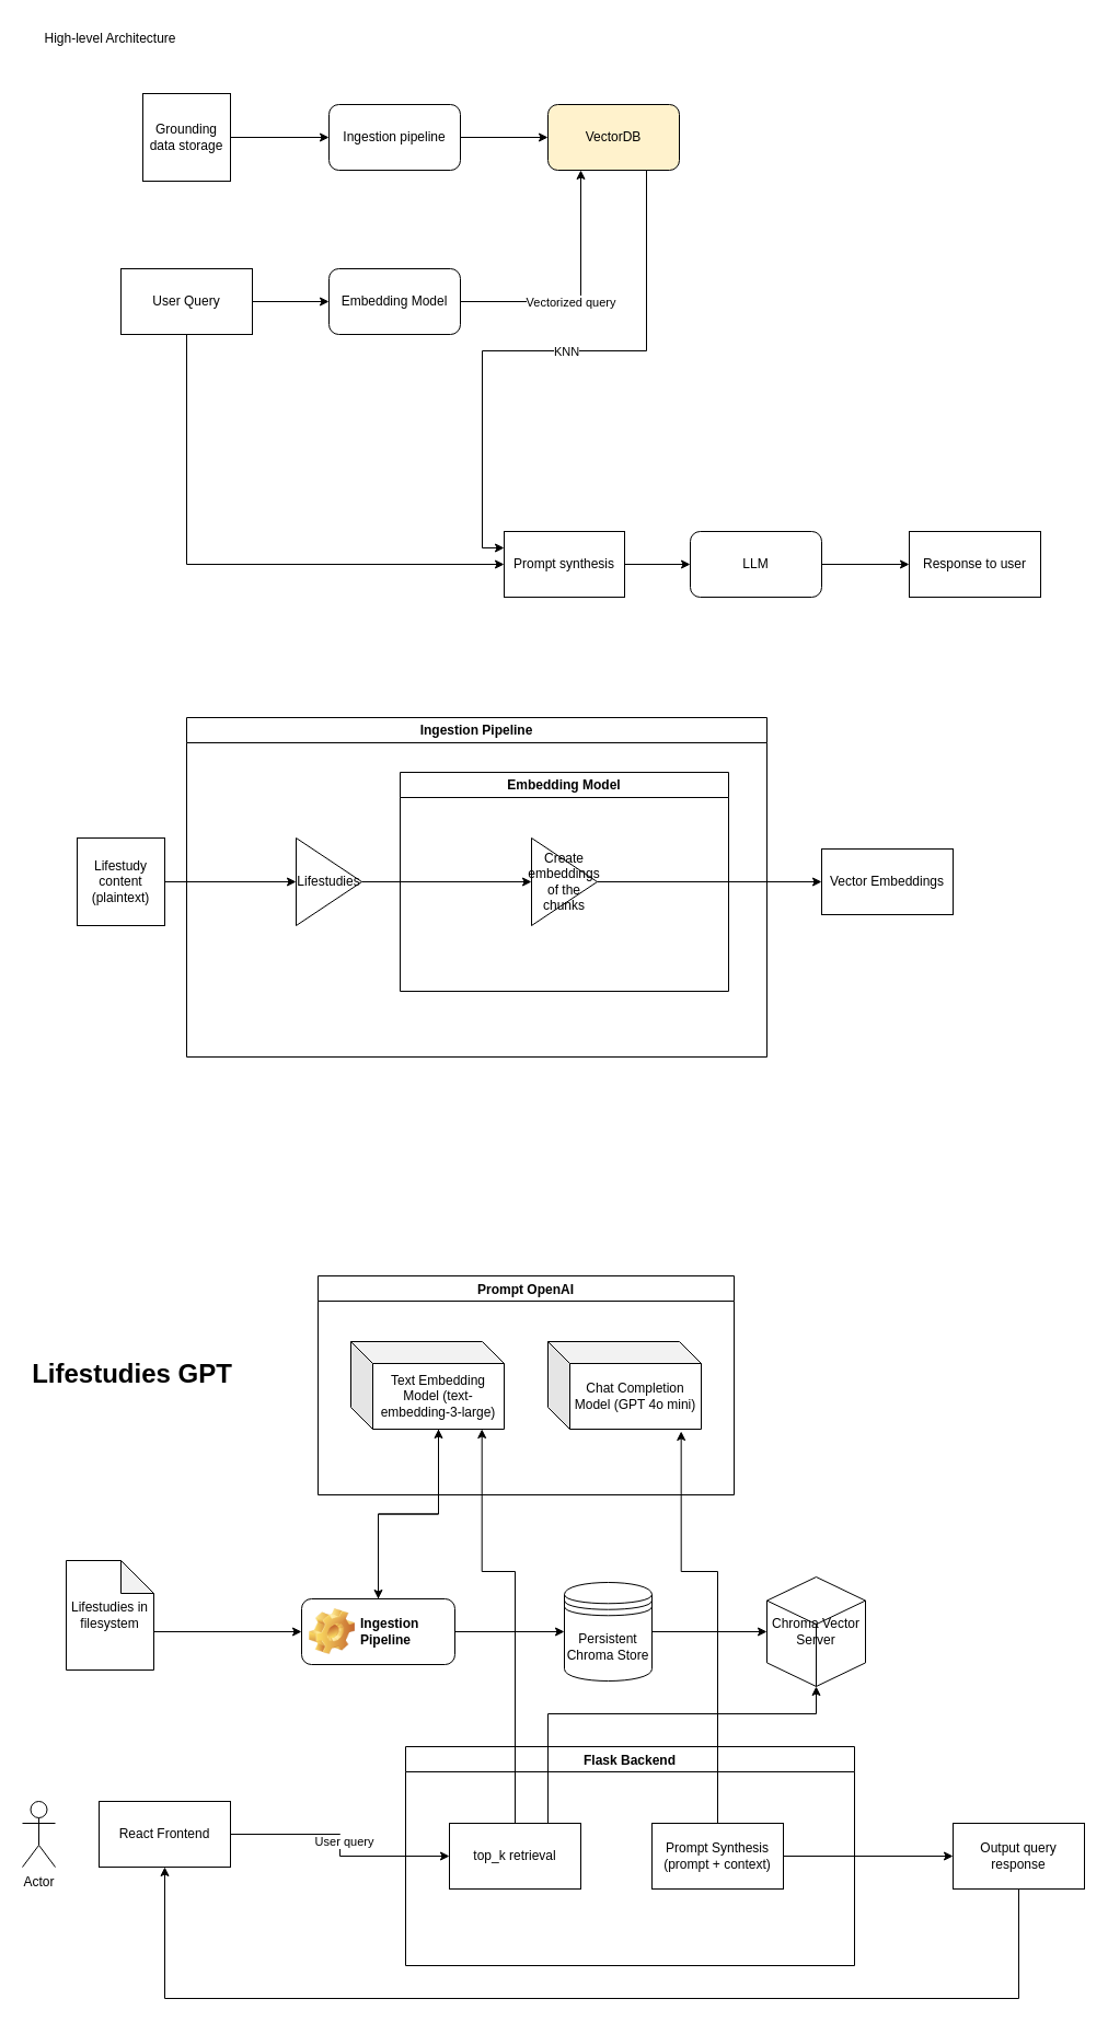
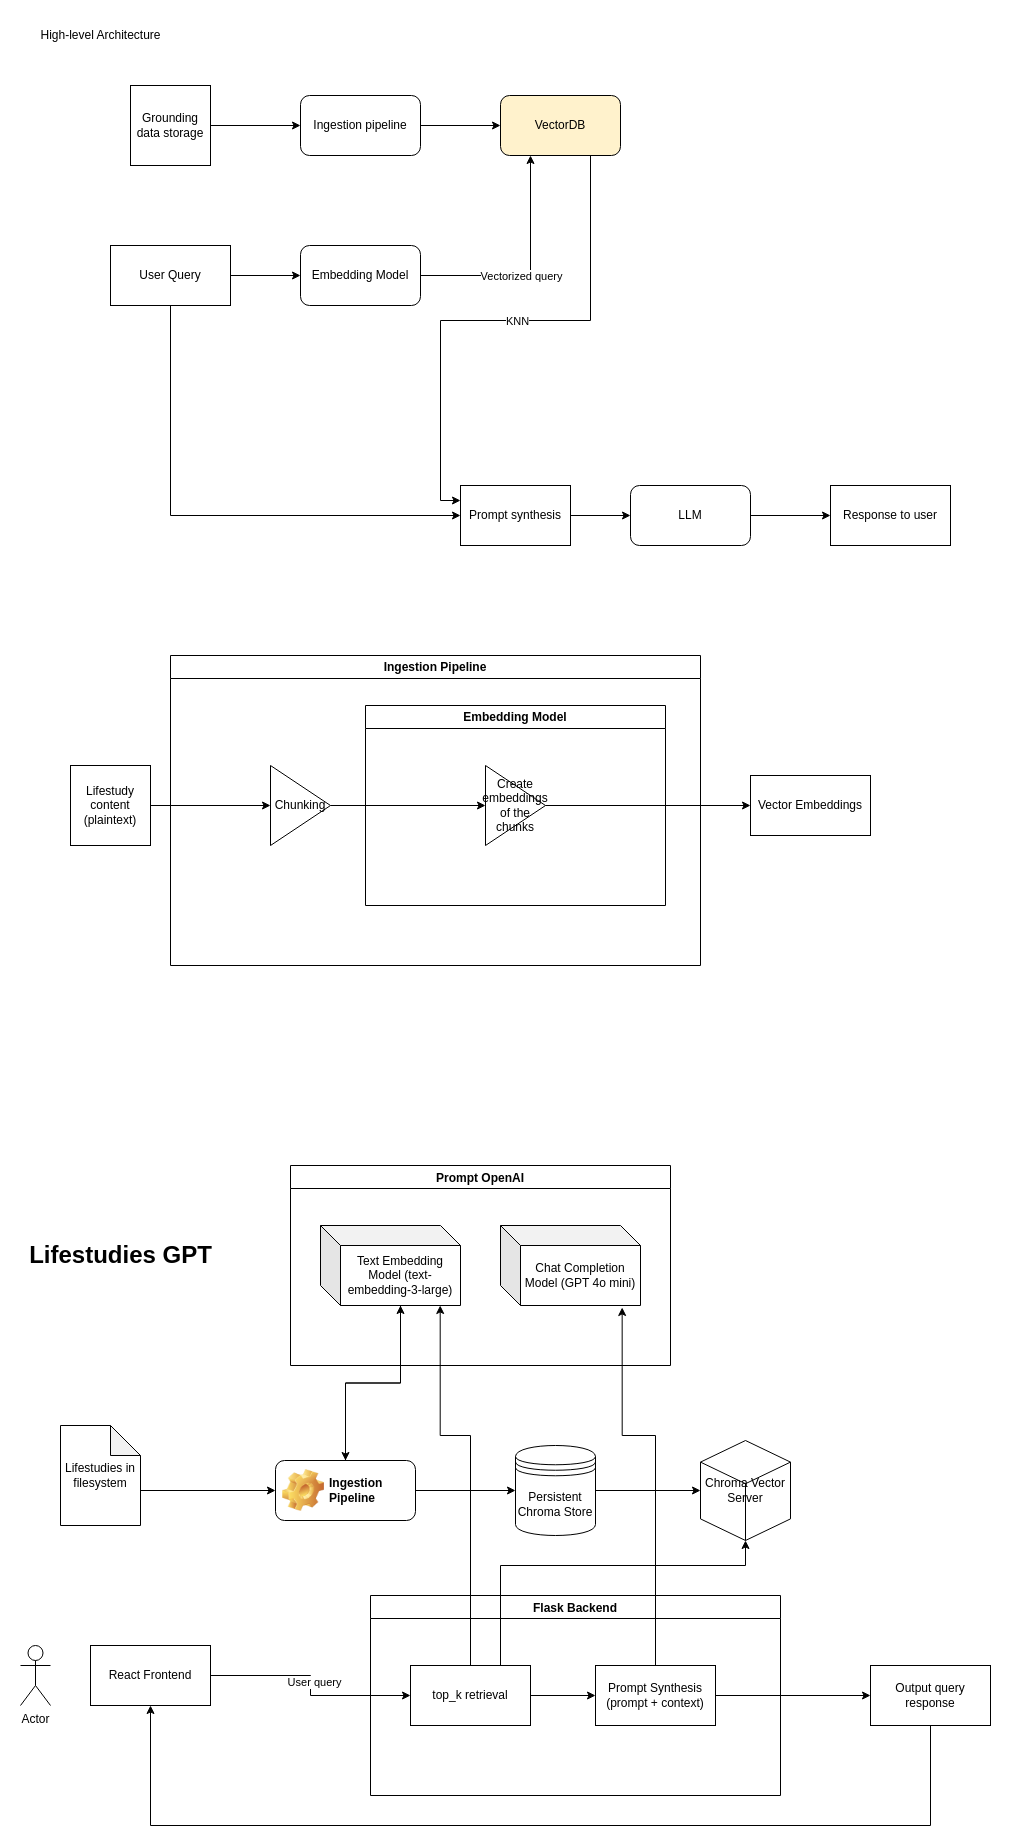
- <mxCell id="9" value="Lifestudies" style="triangle;whiteSpace=wrap;html=1;" vertex="1" parent="7"><mxGeometry x="100" y="110" width="60" height="80" as="geometry" /></mxCell>
+ <mxCell id="9" value="Chunking" style="triangle;whiteSpace=wrap;html=1;" vertex="1" parent="7"><mxGeometry x="100" y="110" width="60" height="80" as="geometry" /></mxCell>
+ <mxCell id="46" style="edgeStyle=orthogonalEdgeStyle;rounded=0;orthogonalLoop=1;jettySize=auto;html=1;entryX=0;entryY=0.5;entryDx=0;entryDy=0;" edge="1" parent="45" source="47" target="48"><mxGeometry relative="1" as="geometry" /></mxCell>
